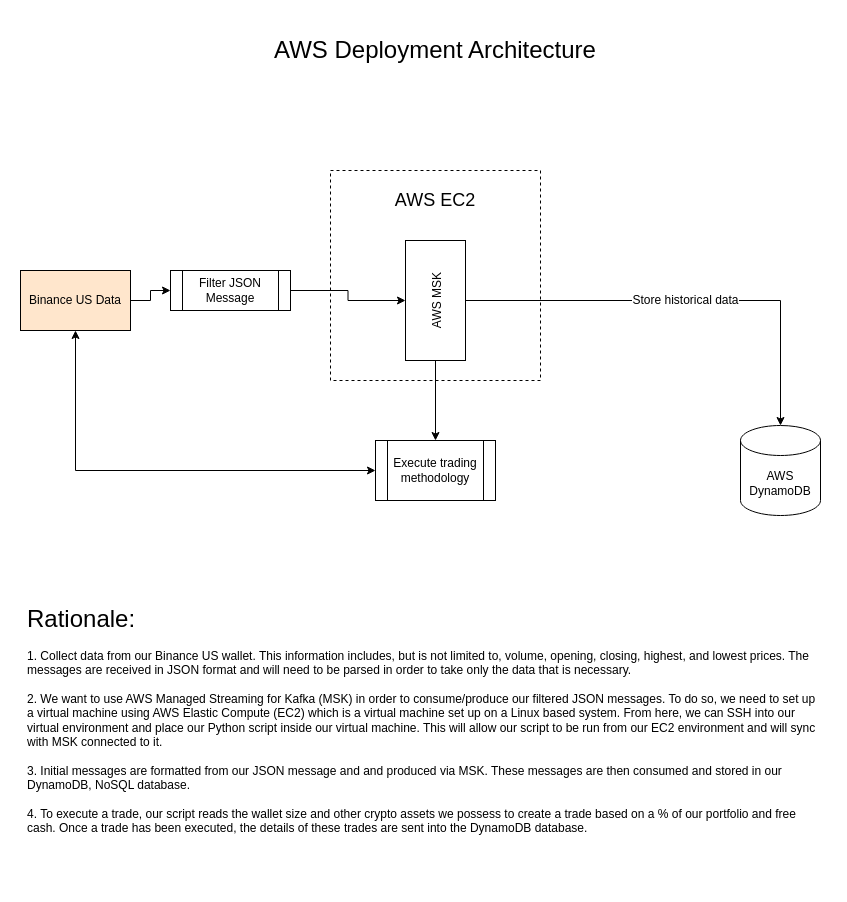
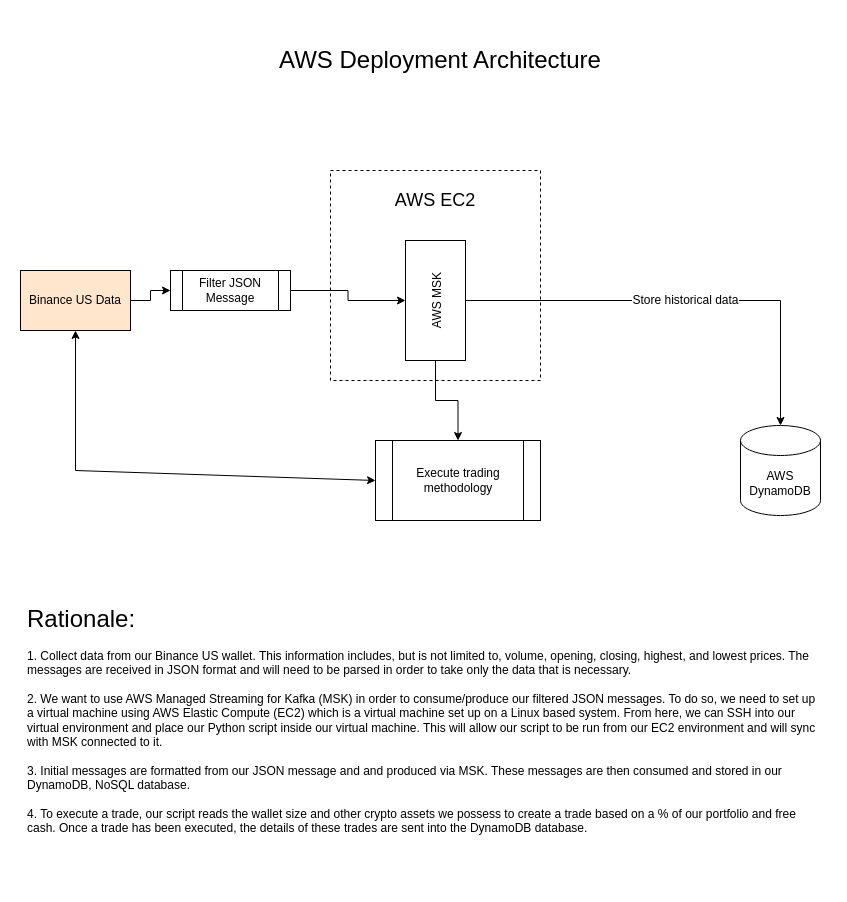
- <mxCell id="12" value="AWS Deployment Architecture" style="rounded=0;whiteSpace=wrap;html=1;fontSize=24;fillColor=none;strokeColor=none;" vertex="1" parent="1"><mxGeometry x="230" y="20" width="410" height="60" as="geometry" /></mxCell>
+ <mxCell id="12" value="AWS Deployment Architecture" style="rounded=0;whiteSpace=wrap;html=1;fontSize=24;fillColor=none;strokeColor=none;" vertex="1" parent="1"><mxGeometry x="235" y="30" width="410" height="60" as="geometry" /></mxCell>
- <mxCell id="10" value="Execute trading methodology" style="shape=process;whiteSpace=wrap;html=1;backgroundOutline=1;fontSize=12;fillColor=default;" vertex="1" parent="1"><mxGeometry x="375" y="440" width="120" height="60" as="geometry" /></mxCell>
+ <mxCell id="10" value="Execute trading methodology" style="shape=process;whiteSpace=wrap;html=1;backgroundOutline=1;fontSize=12;fillColor=default;" vertex="1" parent="1"><mxGeometry x="375" y="440" width="165" height="80" as="geometry" /></mxCell>
